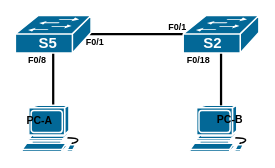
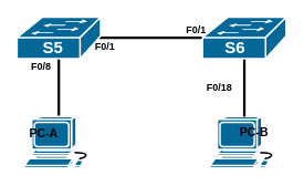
- <mxCell id="11" value="&lt;font style=&quot;font-size: 20px;&quot; color=&quot;#ffffff&quot;&gt;S2&lt;/font&gt;" style="text;strokeColor=none;fillColor=none;html=1;fontSize=20;fontStyle=1;verticalAlign=middle;align=center;" vertex="1" parent="9"><mxGeometry x="15" y="24" width="47" height="23" as="geometry" /></mxCell>
+ <mxCell id="11" value="&lt;font style=&quot;font-size: 20px;&quot; color=&quot;#ffffff&quot;&gt;S6&lt;/font&gt;" style="text;strokeColor=none;fillColor=none;html=1;fontSize=20;fontStyle=1;verticalAlign=middle;align=center;" vertex="1" parent="9"><mxGeometry x="15" y="24" width="47" height="23" as="geometry" /></mxCell>
- <mxCell id="15" value="F0/18" style="text;strokeColor=none;fillColor=none;html=1;fontSize=12;fontStyle=1;verticalAlign=middle;align=center;" vertex="1" parent="1"><mxGeometry x="244" y="70" width="40" height="20" as="geometry" /></mxCell>
+ <mxCell id="15" value="F0/18" style="text;strokeColor=none;fillColor=none;html=1;fontSize=12;fontStyle=1;verticalAlign=middle;align=center;" vertex="1" parent="1"><mxGeometry x="244" y="95" width="40" height="20" as="geometry" /></mxCell>
